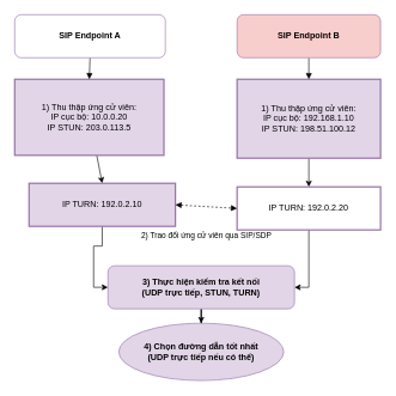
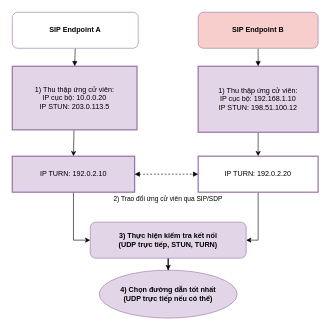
- <mxCell id="5" value="IP TURN: 192.0.2.10" style="whiteSpace=wrap;strokeWidth=2;fillColor=#e1d5e7;strokeColor=#9673a6;" vertex="1" parent="1"><mxGeometry x="40" y="255" width="204" height="60" as="geometry" /></mxCell>
+ <mxCell id="5" value="IP TURN: 192.0.2.10" style="whiteSpace=wrap;strokeWidth=2;fillColor=#e1d5e7;strokeColor=#9673a6;" vertex="1" parent="1"><mxGeometry x="20" y="260" width="204" height="60" as="geometry" /></mxCell>
